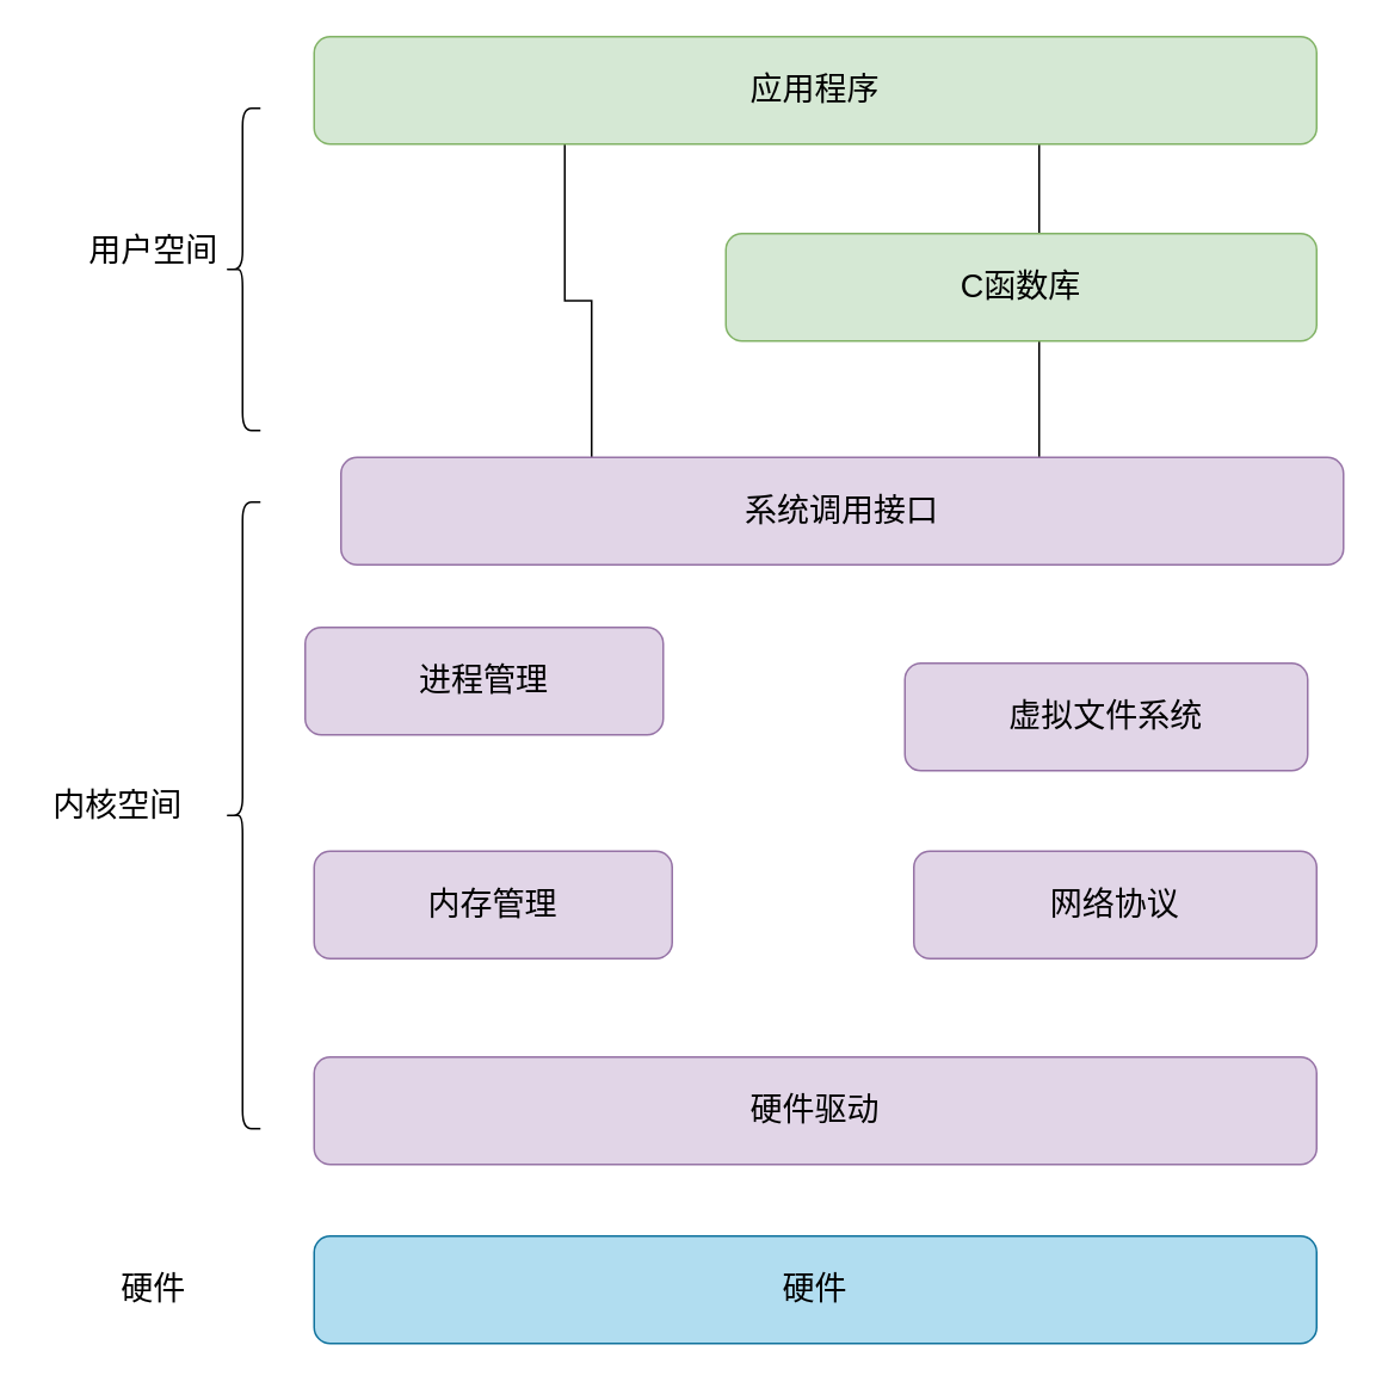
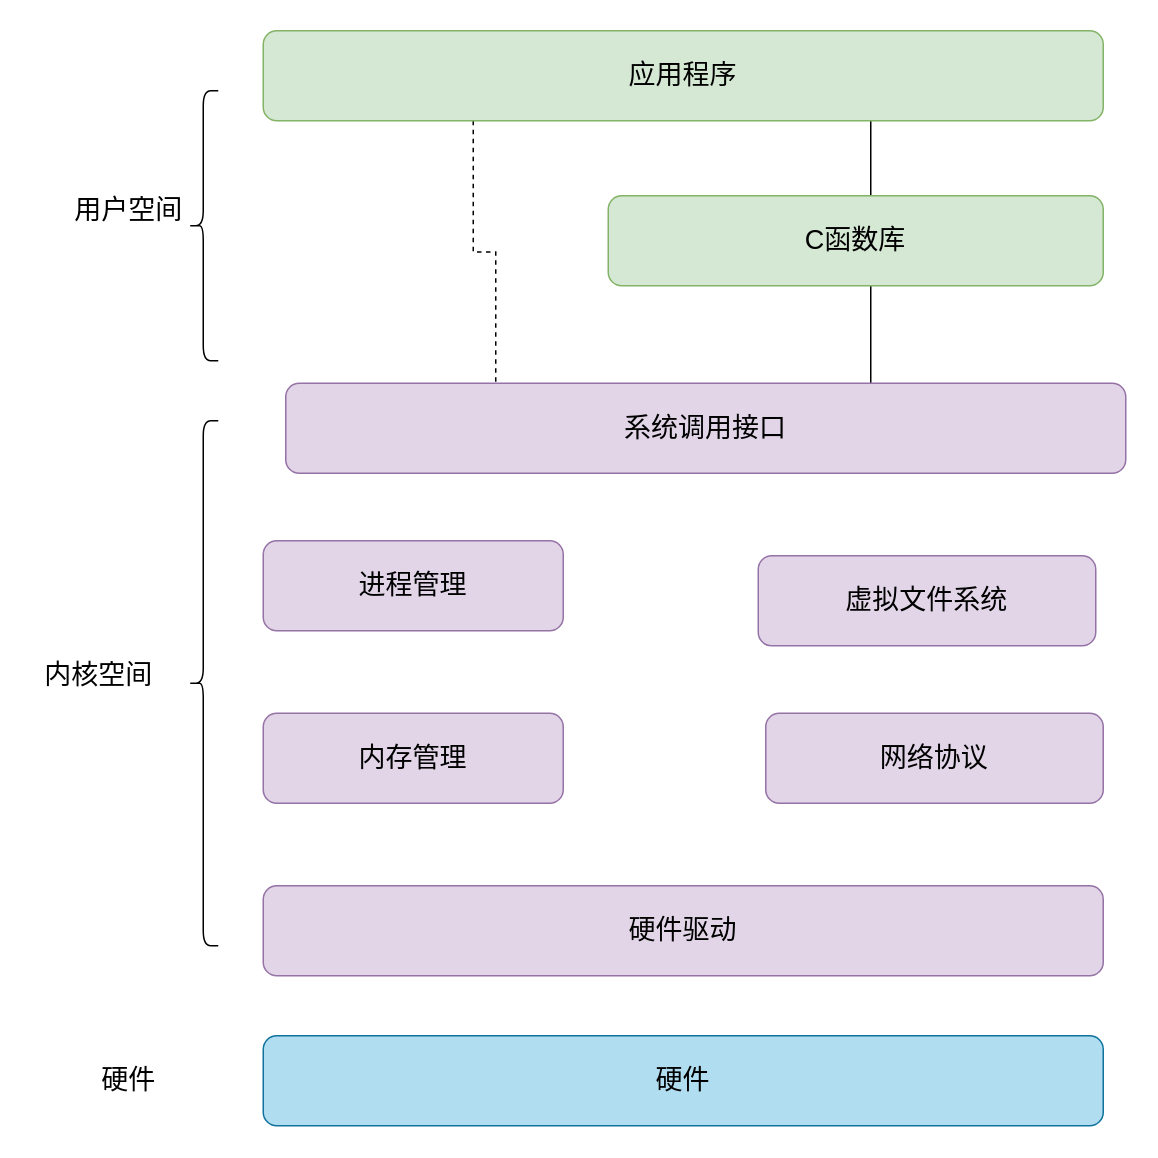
- <mxCell id="3" style="edgeStyle=orthogonalEdgeStyle;rounded=0;orthogonalLoop=1;jettySize=auto;html=1;exitX=0.25;exitY=1;exitDx=0;exitDy=0;entryX=0.25;entryY=0;entryDx=0;entryDy=0;endArrow=none;endFill=0;" edge="1" parent="1" source="4" target="7"><mxGeometry relative="1" as="geometry" /></mxCell>
+ <mxCell id="3" style="edgeStyle=orthogonalEdgeStyle;rounded=0;orthogonalLoop=1;jettySize=auto;html=1;exitX=0.25;exitY=1;exitDx=0;exitDy=0;entryX=0.25;entryY=0;entryDx=0;entryDy=0;endArrow=none;endFill=0;dashed=1;" edge="1" parent="1" source="4" target="7"><mxGeometry relative="1" as="geometry" /></mxCell>
- <mxCell id="8" value="&lt;font style=&quot;font-size: 18px&quot;&gt;进程管理&lt;/font&gt;" style="rounded=1;whiteSpace=wrap;html=1;fillColor=#e1d5e7;strokeColor=#9673a6;" vertex="1" parent="1"><mxGeometry x="170" y="350" width="200" height="60" as="geometry" /></mxCell>
+ <mxCell id="8" value="&lt;font style=&quot;font-size: 18px&quot;&gt;进程管理&lt;/font&gt;" style="rounded=1;whiteSpace=wrap;html=1;fillColor=#e1d5e7;strokeColor=#9673a6;" vertex="1" parent="1"><mxGeometry x="175" y="360" width="200" height="60" as="geometry" /></mxCell>
